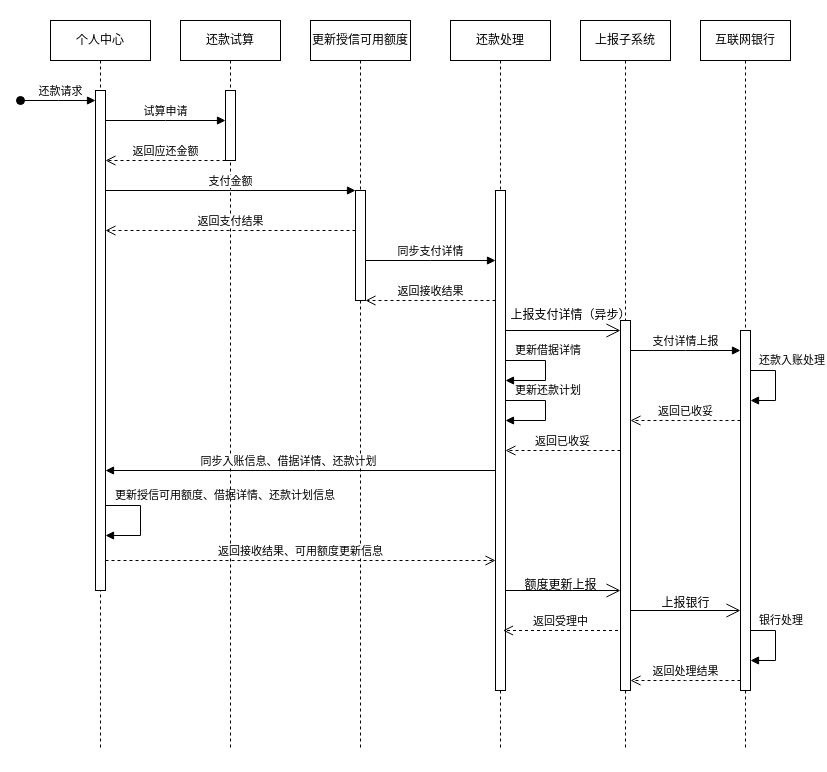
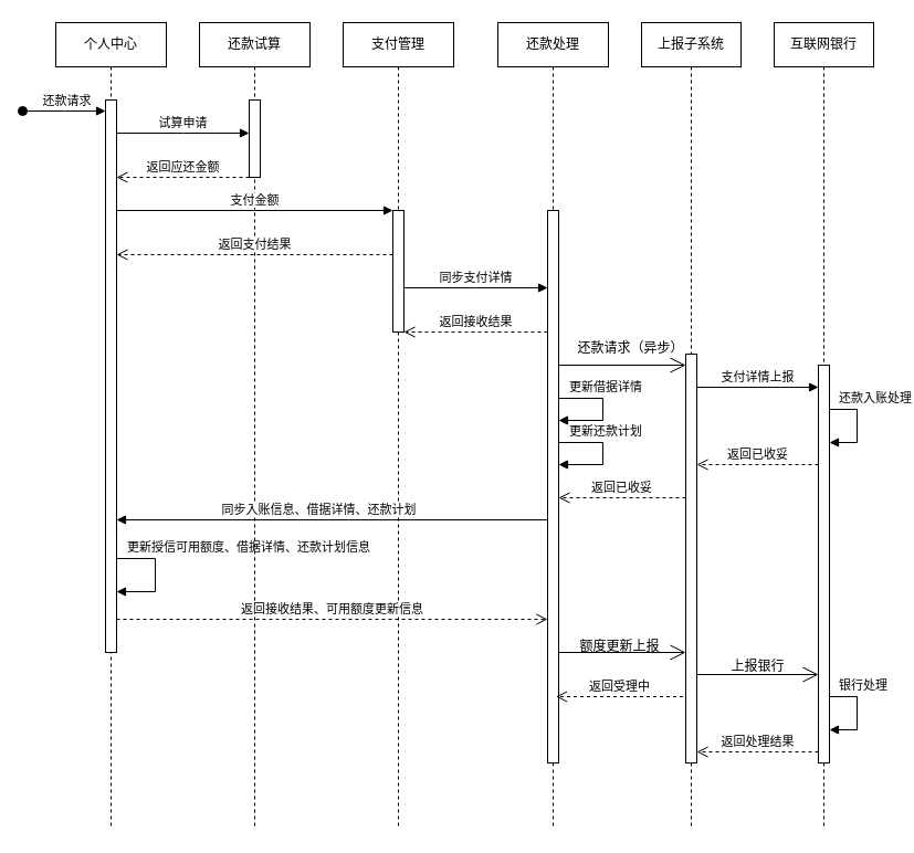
- <mxCell id="2" value="更新授信可用额度" style="shape=umlLifeline;perimeter=lifelinePerimeter;whiteSpace=wrap;html=1;container=1;dropTarget=0;collapsible=0;recursiveResize=0;outlineConnect=0;portConstraint=eastwest;newEdgeStyle={&quot;edgeStyle&quot;:&quot;elbowEdgeStyle&quot;,&quot;elbow&quot;:&quot;vertical&quot;,&quot;curved&quot;:0,&quot;rounded&quot;:0};" vertex="1" parent="1"><mxGeometry x="310" y="20" width="100" height="730" as="geometry" /></mxCell>
+ <mxCell id="2" value="支付管理" style="shape=umlLifeline;perimeter=lifelinePerimeter;whiteSpace=wrap;html=1;container=1;dropTarget=0;collapsible=0;recursiveResize=0;outlineConnect=0;portConstraint=eastwest;newEdgeStyle={&quot;edgeStyle&quot;:&quot;elbowEdgeStyle&quot;,&quot;elbow&quot;:&quot;vertical&quot;,&quot;curved&quot;:0,&quot;rounded&quot;:0};" vertex="1" parent="1"><mxGeometry x="310" y="20" width="100" height="730" as="geometry" /></mxCell>
- <mxCell id="34" value="上报支付详情（异步）" style="text;html=1;align=center;verticalAlign=middle;resizable=0;points=[];autosize=1;strokeColor=none;fillColor=none;" vertex="1" parent="1"><mxGeometry x="500" y="300" width="140" height="30" as="geometry" /></mxCell>
+ <mxCell id="34" value="还款请求（异步）" style="text;html=1;align=center;verticalAlign=middle;resizable=0;points=[];autosize=1;strokeColor=none;fillColor=none;" vertex="1" parent="1"><mxGeometry x="500" y="300" width="140" height="30" as="geometry" /></mxCell>
